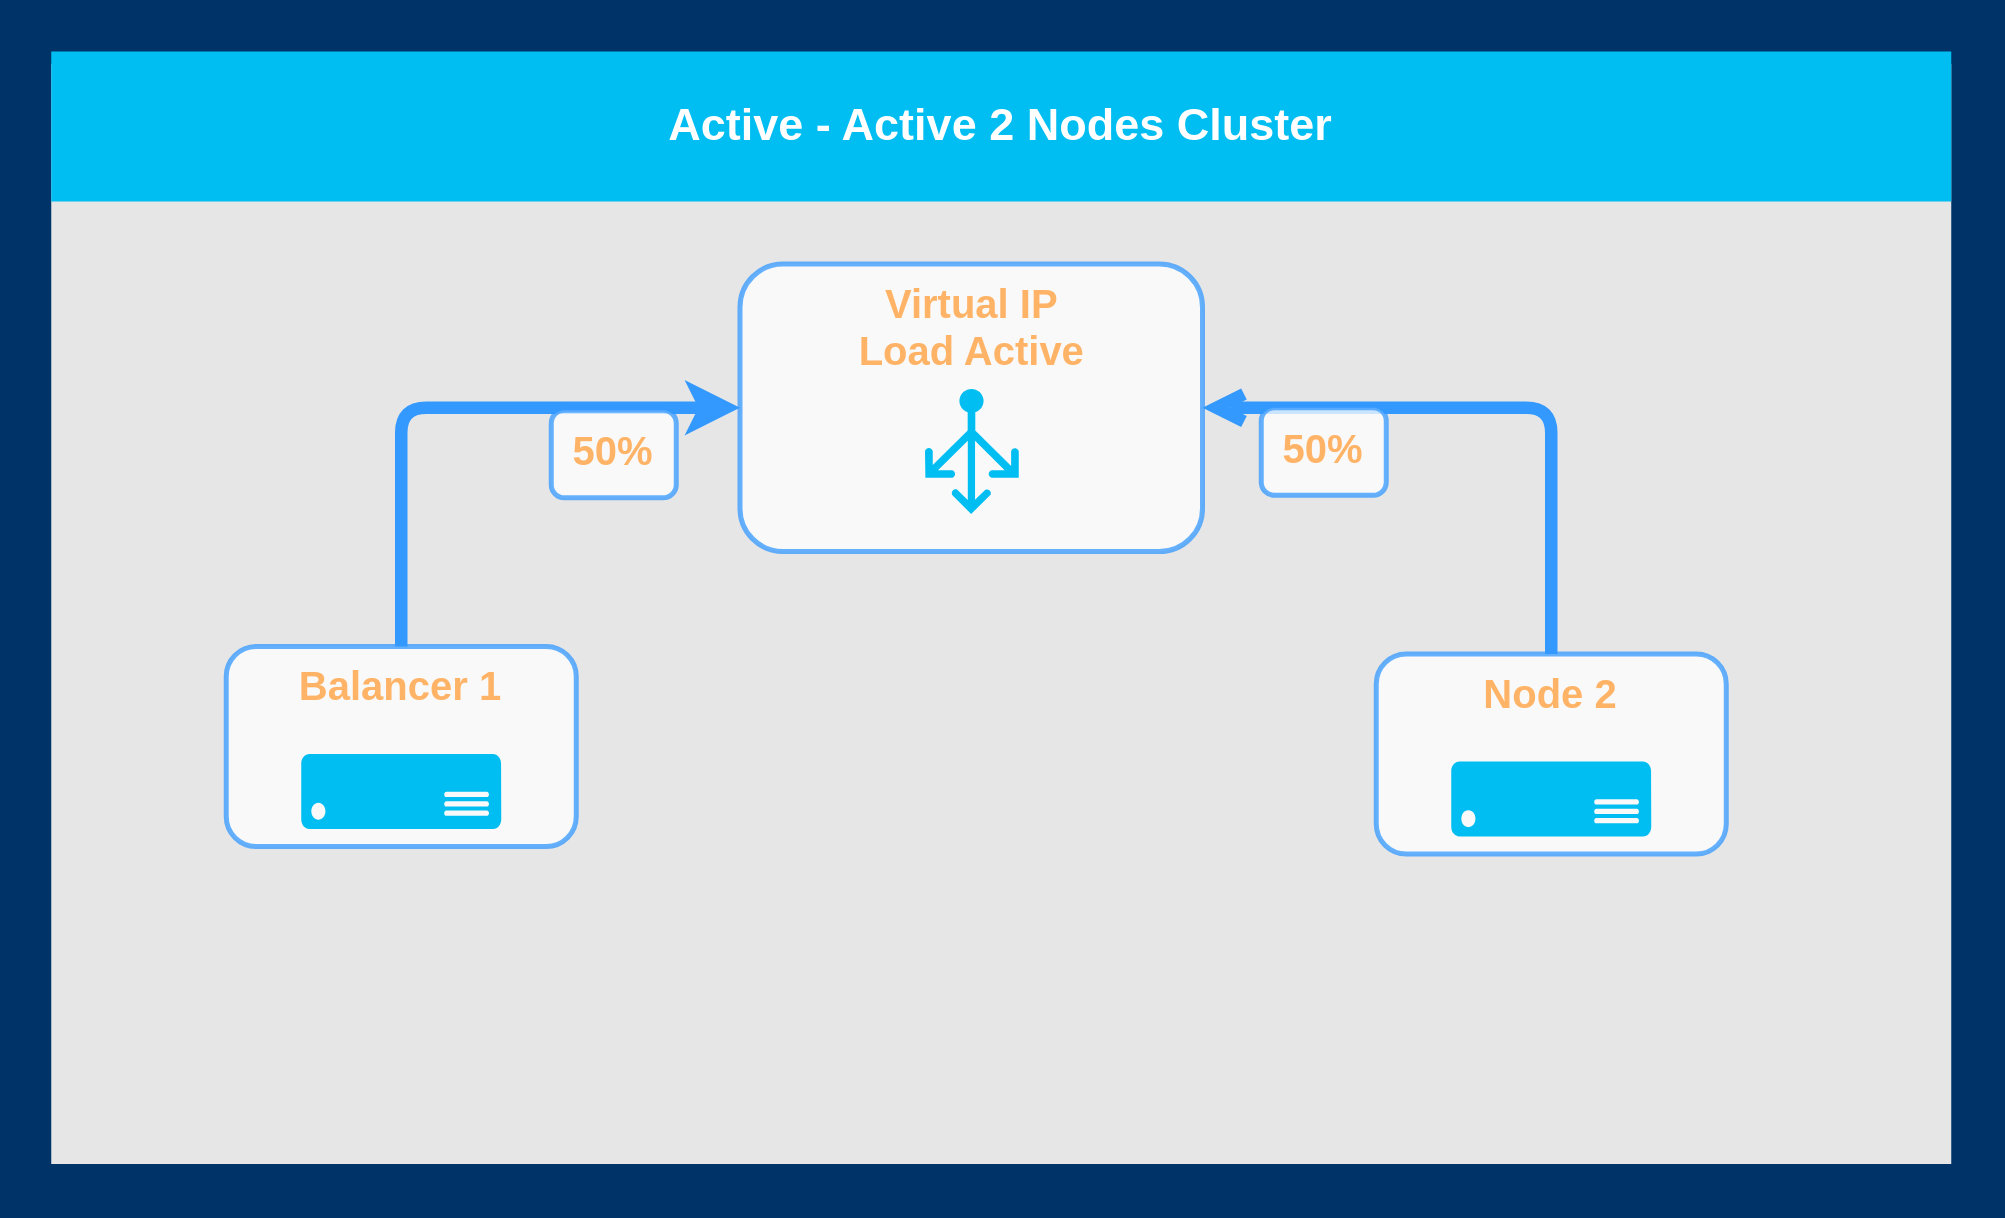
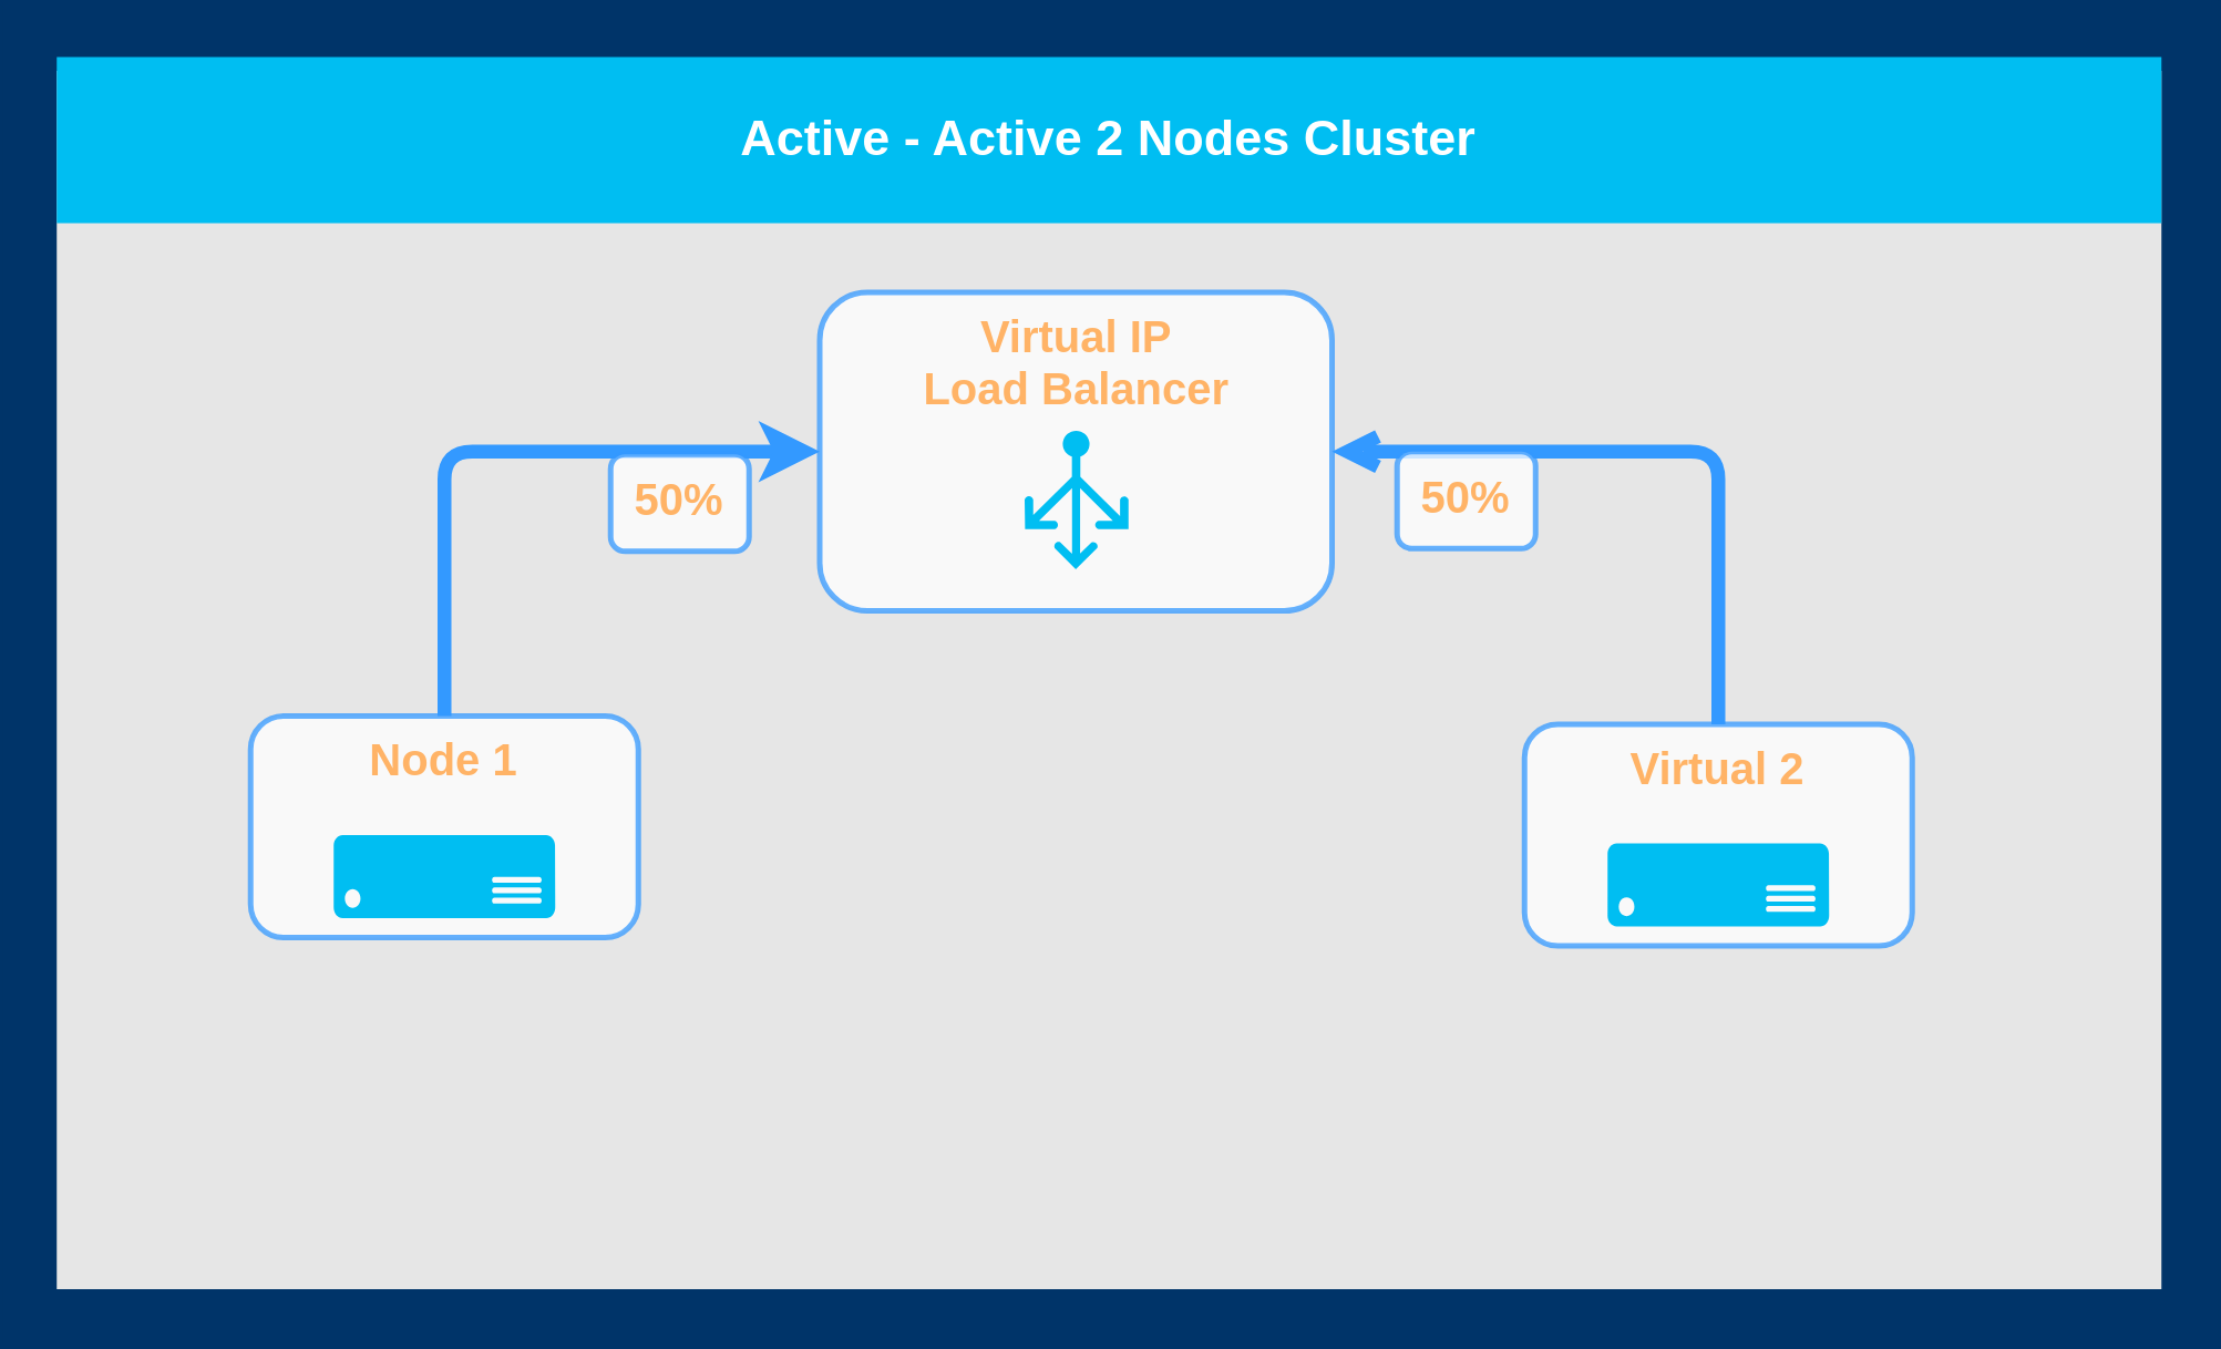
- <mxCell id="5" value="&lt;div style=&quot;font-size: 16px&quot;&gt;&lt;font style=&quot;font-size: 16px&quot;&gt;Virtual IP&lt;/font&gt;&lt;/div&gt;&lt;div style=&quot;font-size: 16px&quot;&gt;&lt;font style=&quot;font-size: 16px&quot;&gt;Load Active&lt;br&gt;&lt;/font&gt;&lt;/div&gt;&lt;div style=&quot;font-size: 16px&quot;&gt;&lt;font style=&quot;font-size: 16px&quot;&gt;&lt;br&gt;&lt;/font&gt;&lt;/div&gt;" style="rounded=1;whiteSpace=wrap;html=1;strokeColor=#3399FF;strokeWidth=2;fillColor=#FFFFFF;fontFamily=Helvetica;fontSize=14;fontColor=#FFB366;opacity=75;verticalAlign=top;fontStyle=1" parent="1" vertex="1"><mxGeometry x="295.5" y="105" width="185" height="115" as="geometry" /></mxCell>
+ <mxCell id="5" value="&lt;div style=&quot;font-size: 16px&quot;&gt;&lt;font style=&quot;font-size: 16px&quot;&gt;Virtual IP&lt;/font&gt;&lt;/div&gt;&lt;div style=&quot;font-size: 16px&quot;&gt;&lt;font style=&quot;font-size: 16px&quot;&gt;Load Balancer&lt;br&gt;&lt;/font&gt;&lt;/div&gt;&lt;div style=&quot;font-size: 16px&quot;&gt;&lt;font style=&quot;font-size: 16px&quot;&gt;&lt;br&gt;&lt;/font&gt;&lt;/div&gt;" style="rounded=1;whiteSpace=wrap;html=1;strokeColor=#3399FF;strokeWidth=2;fillColor=#FFFFFF;fontFamily=Helvetica;fontSize=14;fontColor=#FFB366;opacity=75;verticalAlign=top;fontStyle=1" parent="1" vertex="1"><mxGeometry x="295.5" y="105" width="185" height="115" as="geometry" /></mxCell>
- <mxCell id="4" value="&lt;font style=&quot;font-size: 16px&quot;&gt;Balancer 1&lt;/font&gt;" style="rounded=1;whiteSpace=wrap;html=1;strokeColor=#3399FF;strokeWidth=2;fillColor=#FFFFFF;fontFamily=Helvetica;fontSize=14;fontColor=#FFB366;opacity=75;verticalAlign=top;fontStyle=1" parent="1" vertex="1"><mxGeometry x="90" y="258" width="140" height="80" as="geometry" /></mxCell>
+ <mxCell id="4" value="&lt;font style=&quot;font-size: 16px&quot;&gt;Node 1&lt;/font&gt;" style="rounded=1;whiteSpace=wrap;html=1;strokeColor=#3399FF;strokeWidth=2;fillColor=#FFFFFF;fontFamily=Helvetica;fontSize=14;fontColor=#FFB366;opacity=75;verticalAlign=top;fontStyle=1" parent="1" vertex="1"><mxGeometry x="90" y="258" width="140" height="80" as="geometry" /></mxCell>
- <mxCell id="9" value="&lt;font style=&quot;font-size: 16px&quot;&gt;Node 2&lt;br&gt;&lt;/font&gt;" style="rounded=1;whiteSpace=wrap;html=1;strokeColor=#3399FF;strokeWidth=2;fillColor=#FFFFFF;fontFamily=Helvetica;fontSize=14;fontColor=#FFB366;opacity=75;verticalAlign=top;fontStyle=1" parent="1" vertex="1"><mxGeometry x="550" y="261" width="140" height="80" as="geometry" /></mxCell>
+ <mxCell id="9" value="&lt;font style=&quot;font-size: 16px&quot;&gt;Virtual 2&lt;br&gt;&lt;/font&gt;" style="rounded=1;whiteSpace=wrap;html=1;strokeColor=#3399FF;strokeWidth=2;fillColor=#FFFFFF;fontFamily=Helvetica;fontSize=14;fontColor=#FFB366;opacity=75;verticalAlign=top;fontStyle=1" parent="1" vertex="1"><mxGeometry x="550" y="261" width="140" height="80" as="geometry" /></mxCell>
